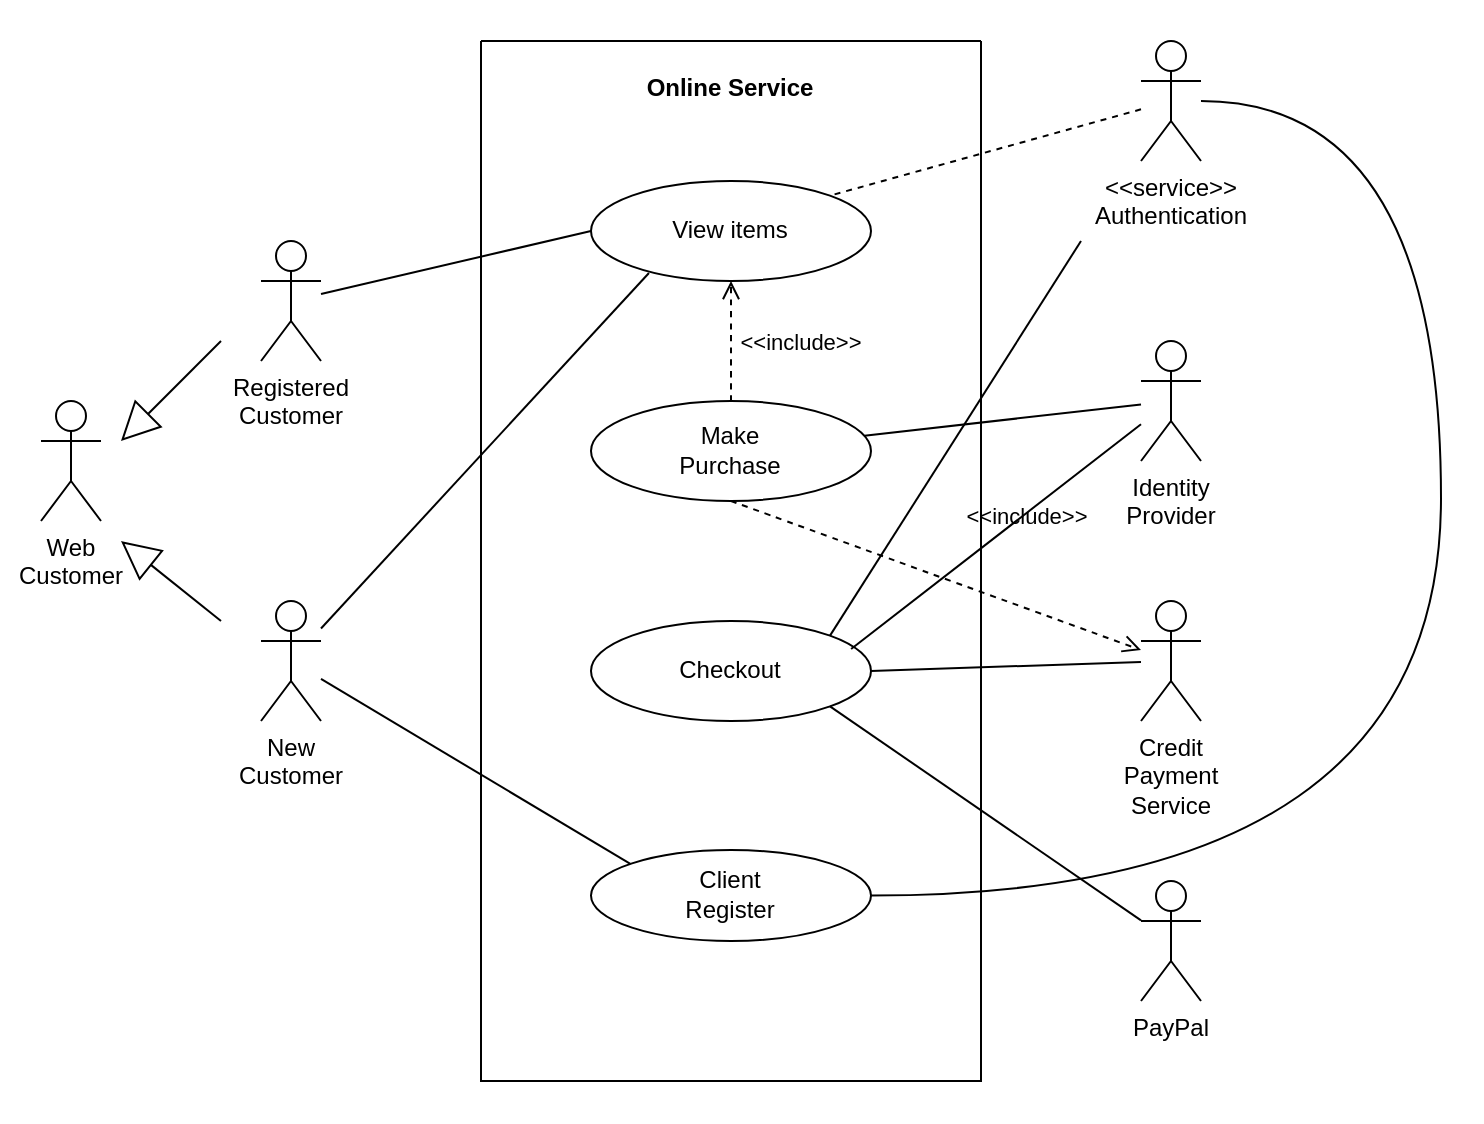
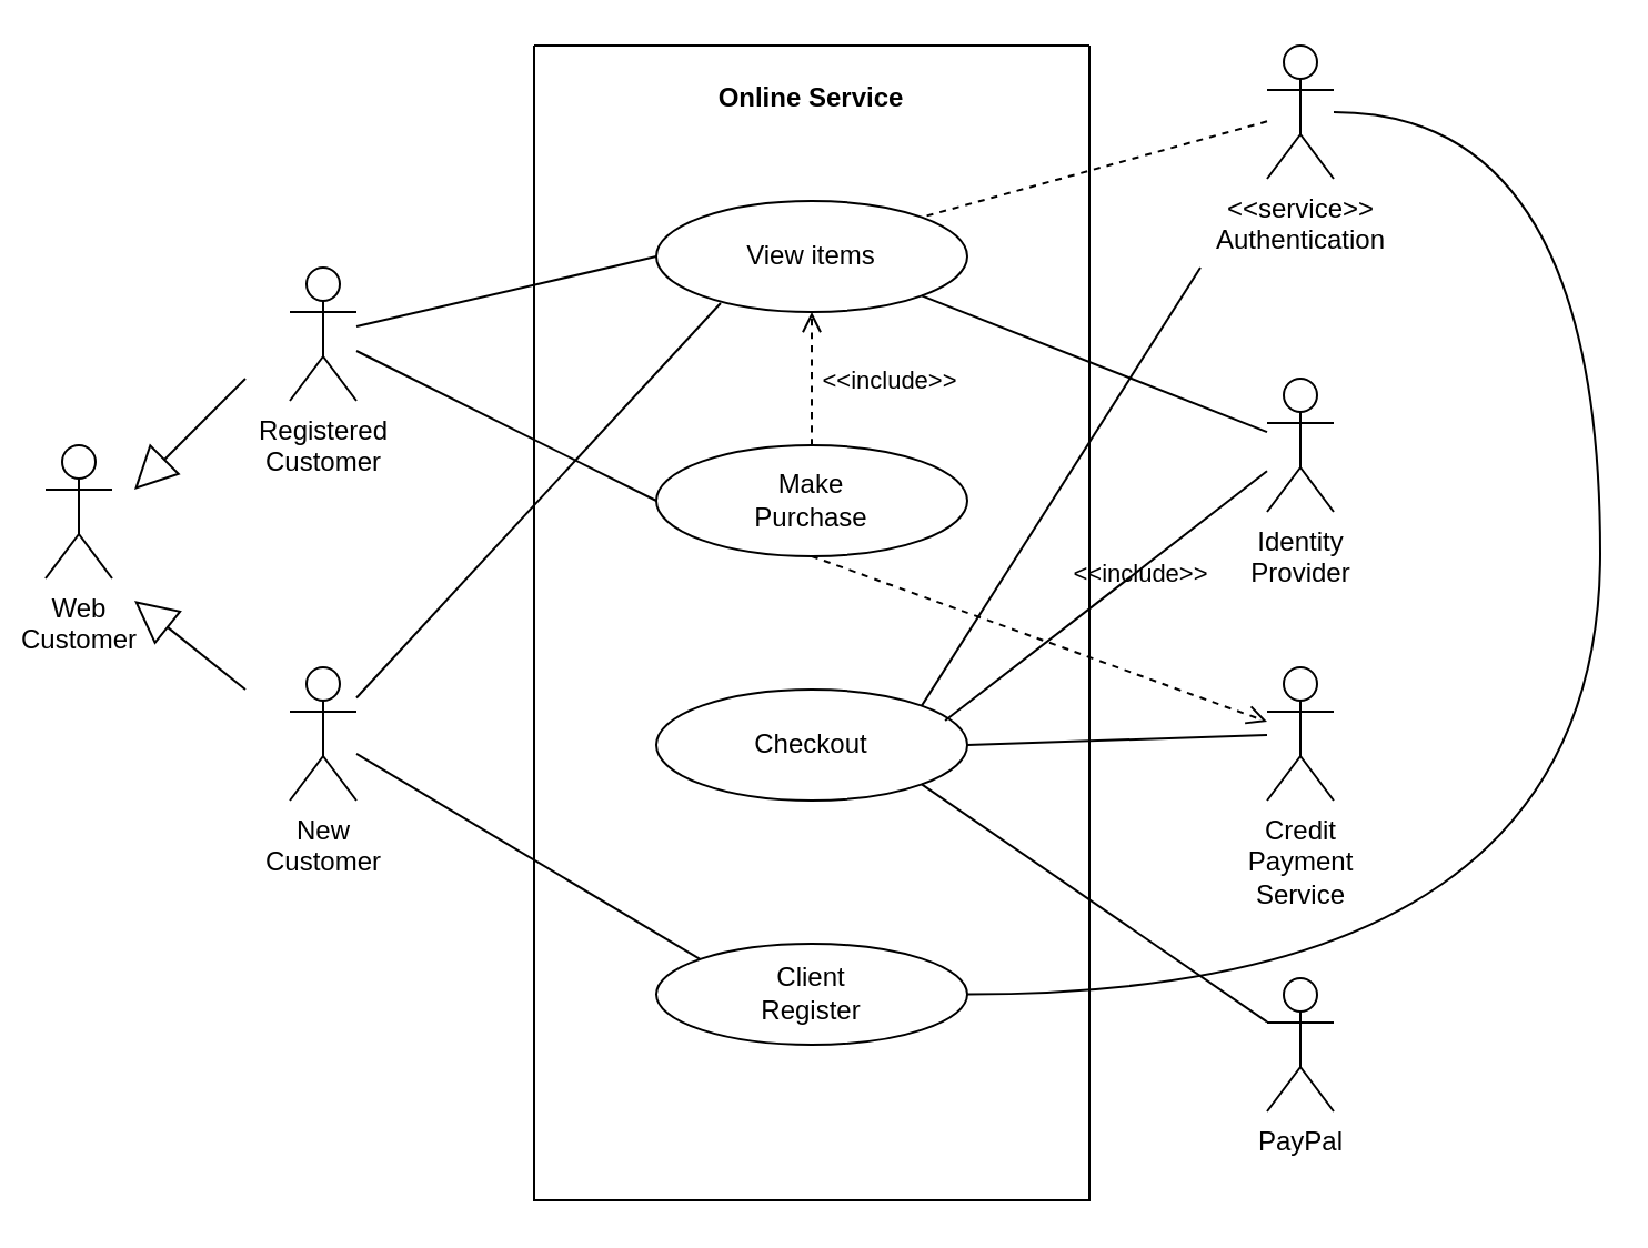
+ <mxCell id="6" style="edgeStyle=none;rounded=0;orthogonalLoop=1;jettySize=auto;html=1;entryX=0;entryY=0.5;entryDx=0;entryDy=0;startArrow=none;startFill=0;endArrow=none;endFill=0;startSize=17;endSize=7;" parent="1" source="7" target="14" edge="1"><mxGeometry relative="1" as="geometry" /></mxCell>
- <mxCell id="23" style="edgeStyle=none;rounded=0;orthogonalLoop=1;jettySize=auto;html=1;startArrow=none;startFill=0;endArrow=none;endFill=0;startSize=17;endSize=7;" parent="1" source="25" target="14" edge="1"><mxGeometry relative="1" as="geometry" /></mxCell>
+ <mxCell id="23" style="edgeStyle=none;rounded=0;orthogonalLoop=1;jettySize=auto;html=1;entryX=1;entryY=1;entryDx=0;entryDy=0;startArrow=none;startFill=0;endArrow=none;endFill=0;startSize=17;endSize=7;" parent="1" source="25" target="12" edge="1"><mxGeometry relative="1" as="geometry" /></mxCell>
